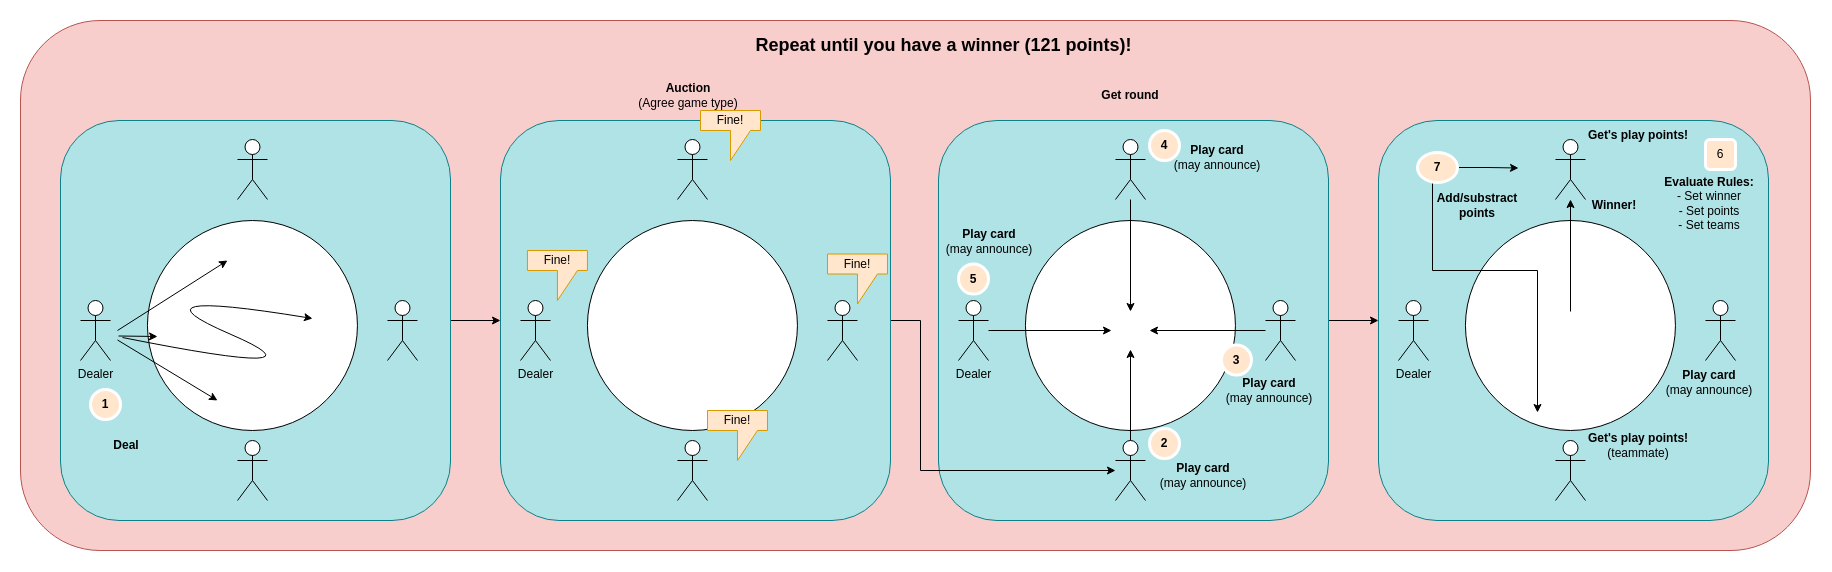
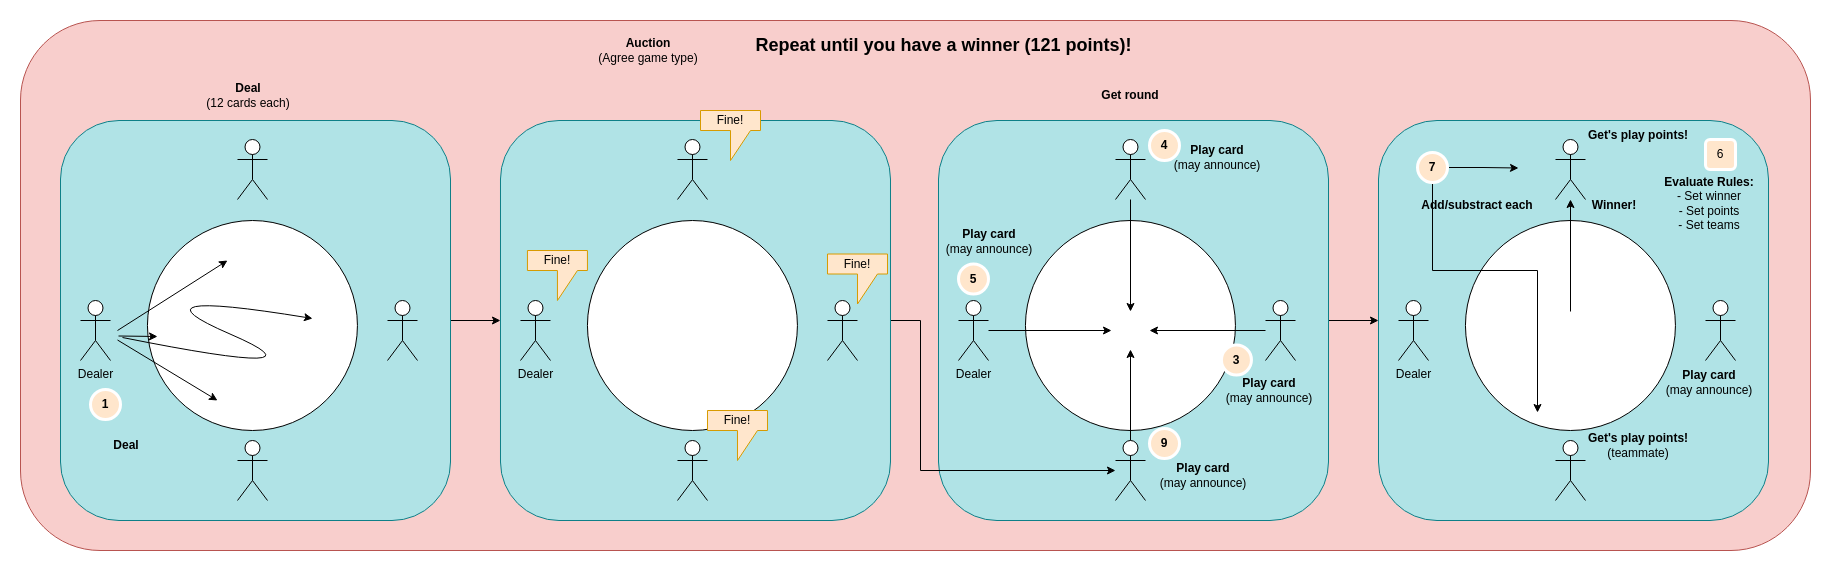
+ <mxCell id="35" value="&lt;b&gt;Deal&lt;/b&gt;&lt;br&gt;(12 cards each)" style="text;html=1;align=center;verticalAlign=middle;whiteSpace=wrap;rounded=0;" parent="1" vertex="1"><mxGeometry x="188.97" width="118.05" height="30" as="geometry" y="80" /></mxCell>
- <mxCell id="80" value="&lt;b&gt;Auction&lt;/b&gt;&lt;br&gt;(Agree game type)" style="text;html=1;align=center;verticalAlign=middle;whiteSpace=wrap;rounded=0;" vertex="1" parent="1"><mxGeometry x="628.96" width="118.05" height="30" as="geometry" y="80" /></mxCell>
+ <mxCell id="80" value="&lt;b&gt;Auction&lt;/b&gt;&lt;br&gt;(Agree game type)" style="text;html=1;align=center;verticalAlign=middle;whiteSpace=wrap;rounded=0;" vertex="1" parent="1"><mxGeometry x="588.96" y="35" width="118.05" height="30" as="geometry" /></mxCell>
- <mxCell id="63" value="&lt;b&gt;7&lt;/b&gt;" style="ellipse;whiteSpace=wrap;html=1;aspect=fixed;fillColor=#ffe6cc;strokeColor=#FFFFFF;strokeWidth=3;" parent="1" vertex="1"><mxGeometry x="1417.01" y="152" width="40" height="30" as="geometry" /></mxCell>
+ <mxCell id="63" value="&lt;b&gt;7&lt;/b&gt;" style="ellipse;whiteSpace=wrap;html=1;aspect=fixed;fillColor=#ffe6cc;strokeColor=#FFFFFF;strokeWidth=3;" parent="1" vertex="1"><mxGeometry x="1417.01" y="152" width="30" height="30" as="geometry" /></mxCell>
- <mxCell id="64" value="&lt;b&gt;Add/substract points&lt;/b&gt;" style="text;html=1;align=center;verticalAlign=middle;whiteSpace=wrap;rounded=0;" parent="1" vertex="1"><mxGeometry x="1418" y="190" width="118.05" height="30" as="geometry" /></mxCell>
+ <mxCell id="64" value="&lt;b&gt;Add/substract each&lt;/b&gt;" style="text;html=1;align=center;verticalAlign=middle;whiteSpace=wrap;rounded=0;" parent="1" vertex="1"><mxGeometry x="1418" y="190" width="118.05" height="30" as="geometry" /></mxCell>
- <mxCell id="33" value="&lt;b&gt;2&lt;/b&gt;" style="ellipse;whiteSpace=wrap;html=1;aspect=fixed;fillColor=#ffe6cc;strokeColor=#FFFFFF;strokeWidth=3;" parent="1" vertex="1"><mxGeometry x="1149" y="428" width="30" height="30" as="geometry" /></mxCell>
+ <mxCell id="33" value="&lt;b&gt;9&lt;/b&gt;" style="ellipse;whiteSpace=wrap;html=1;aspect=fixed;fillColor=#ffe6cc;strokeColor=#FFFFFF;strokeWidth=3;" parent="1" vertex="1"><mxGeometry x="1149" y="428" width="30" height="30" as="geometry" /></mxCell>
